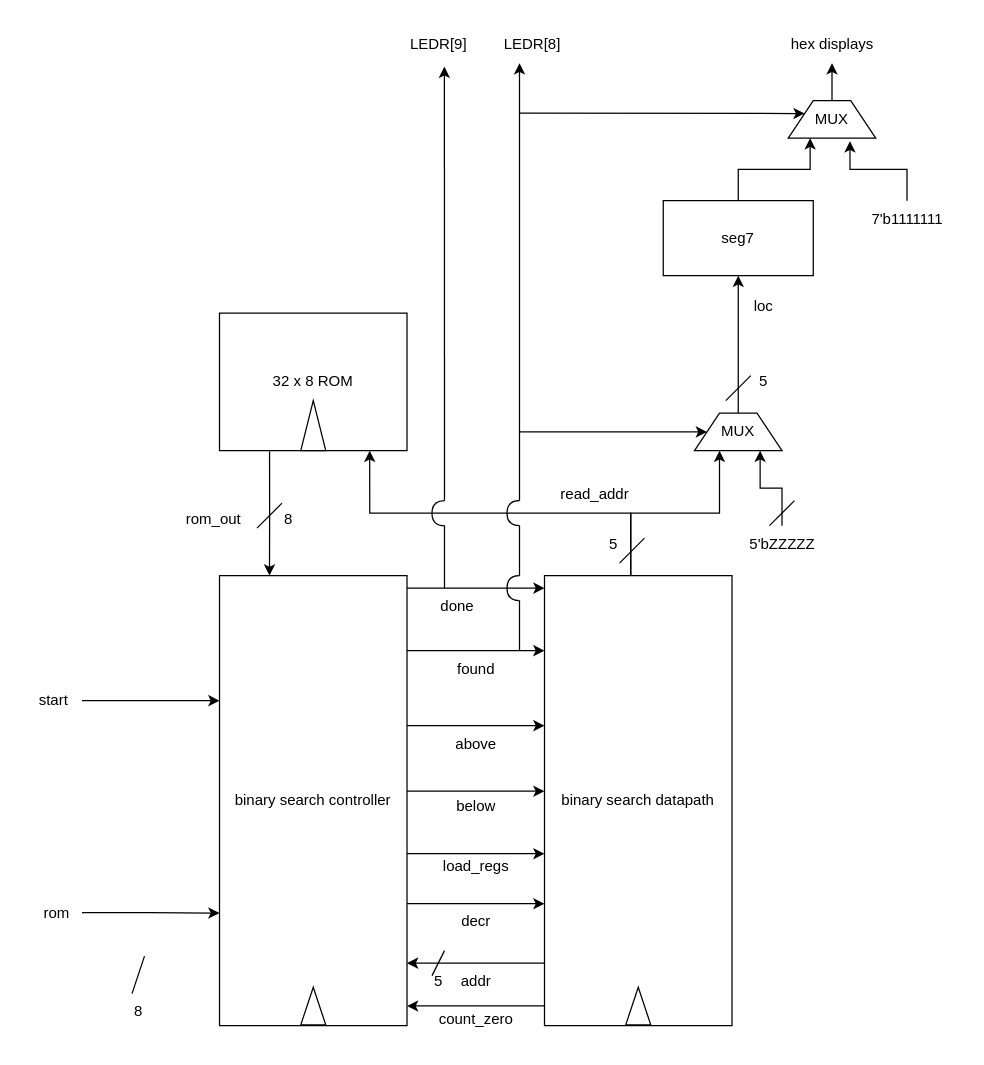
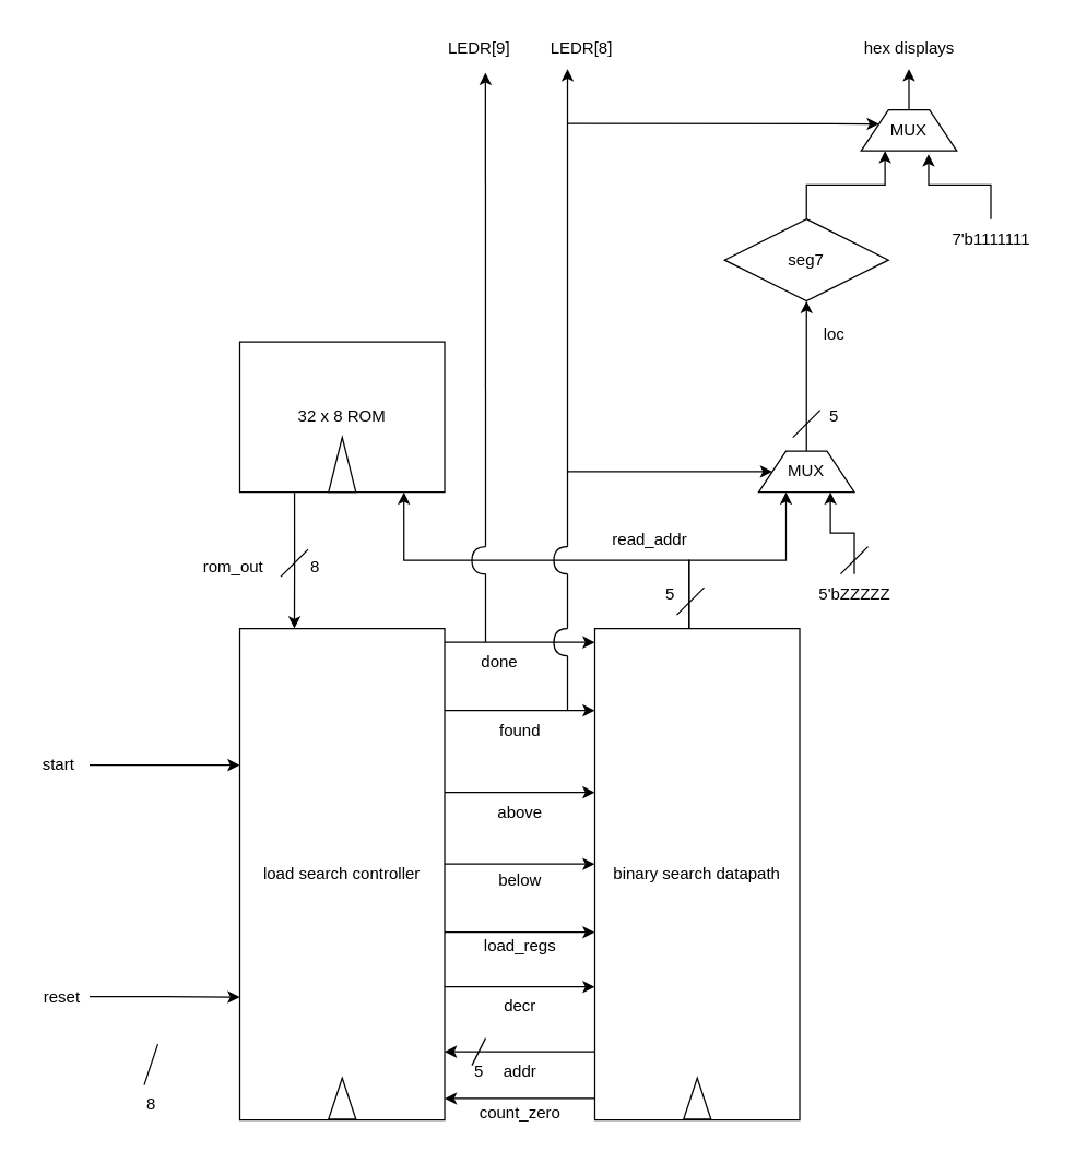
- <mxCell id="41" value="seg7" style="whiteSpace=wrap;html=1;" vertex="1" parent="1"><mxGeometry x="530" y="160" width="120" height="60" as="geometry" /></mxCell>
+ <mxCell id="41" value="seg7" style="rhombus;whiteSpace=wrap;html=1;" vertex="1" parent="1"><mxGeometry x="530" y="160" width="120" height="60" as="geometry" /></mxCell>
- <mxCell id="3" value="binary search controller" style="rounded=0;whiteSpace=wrap;html=1;" parent="1" vertex="1"><mxGeometry x="175.01" y="460" width="150" height="360" as="geometry" /></mxCell>
+ <mxCell id="3" value="load search controller" style="rounded=0;whiteSpace=wrap;html=1;" parent="1" vertex="1"><mxGeometry x="175.01" y="460" width="150" height="360" as="geometry" /></mxCell>
- <mxCell id="9" value="rom" style="text;html=1;strokeColor=none;fillColor=none;align=center;verticalAlign=middle;whiteSpace=wrap;rounded=0;" parent="1" vertex="1"><mxGeometry x="25" y="722.47" width="40" height="14.07" as="geometry" /></mxCell>
+ <mxCell id="9" value="reset" style="text;html=1;strokeColor=none;fillColor=none;align=center;verticalAlign=middle;whiteSpace=wrap;rounded=0;" parent="1" vertex="1"><mxGeometry x="25" y="722.47" width="40" height="14.07" as="geometry" /></mxCell>
